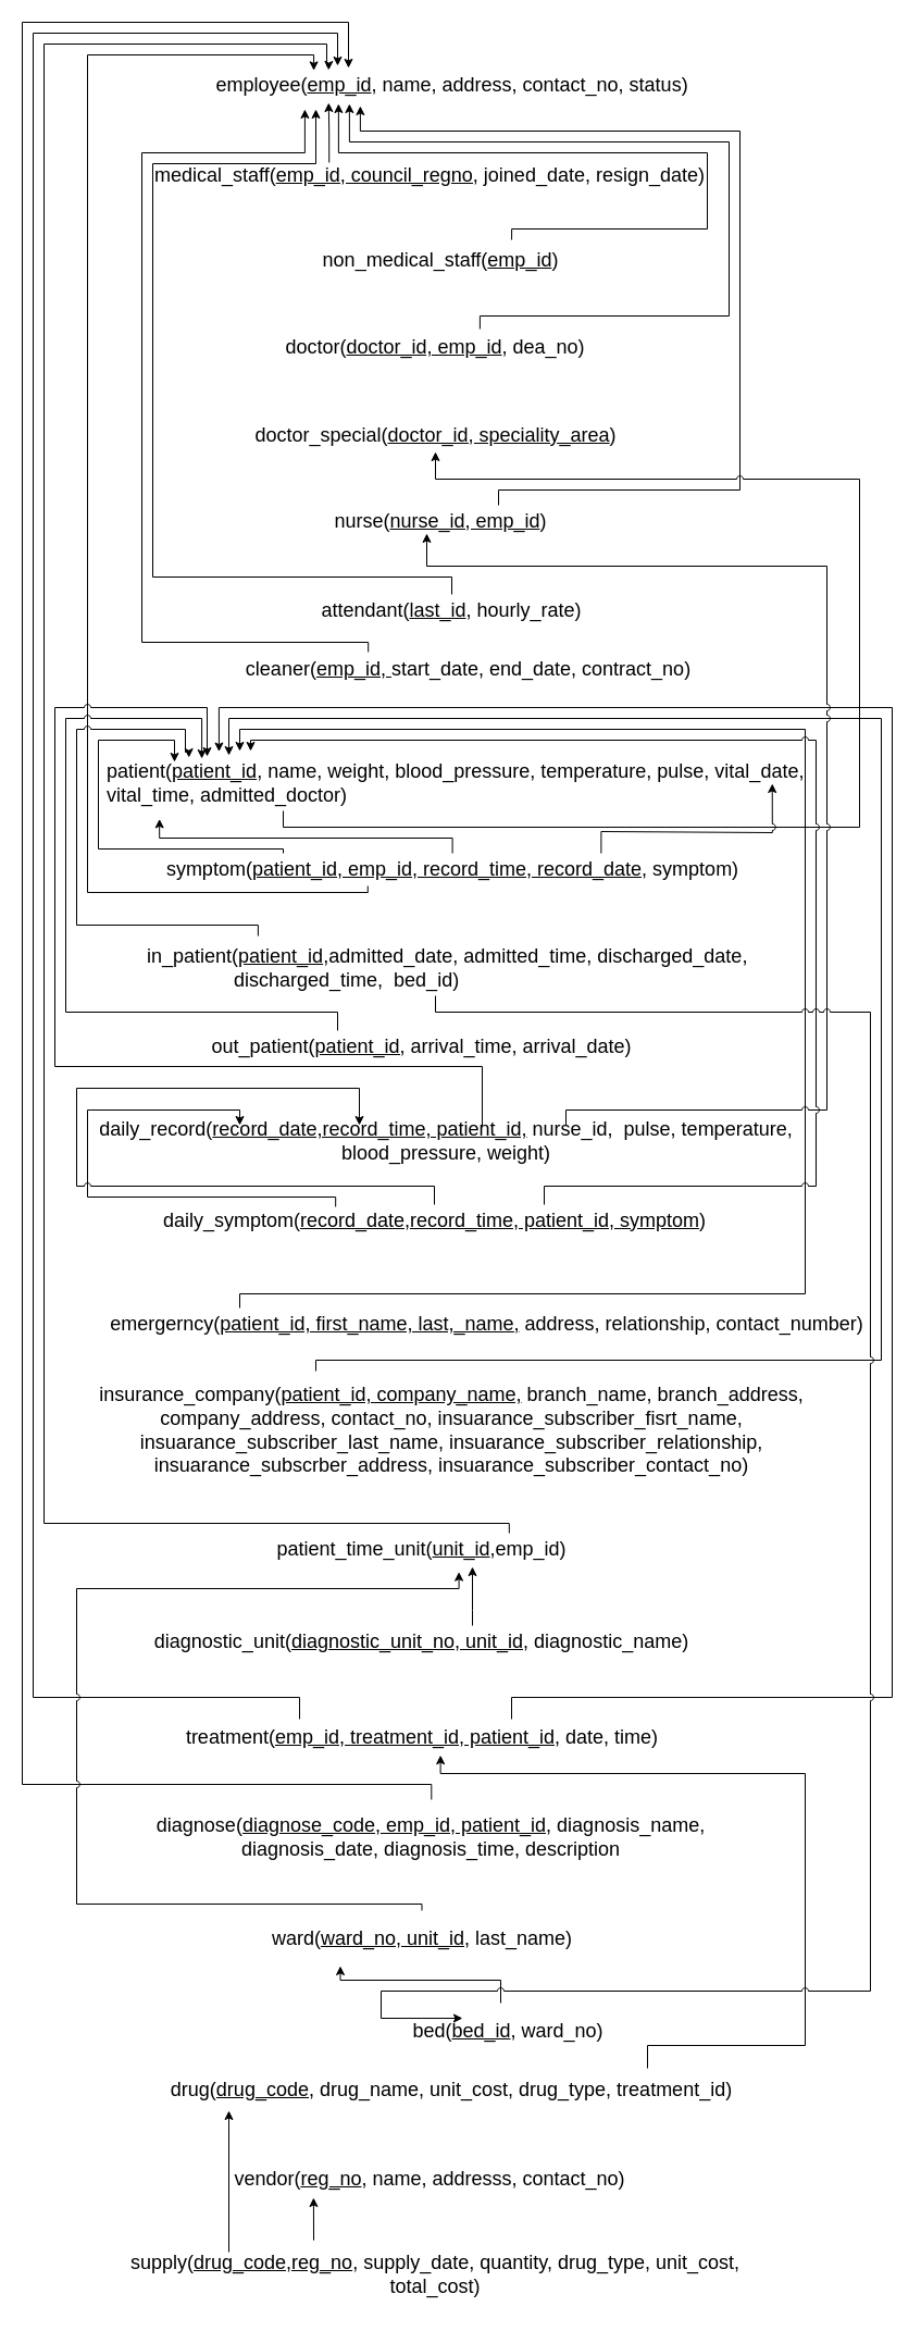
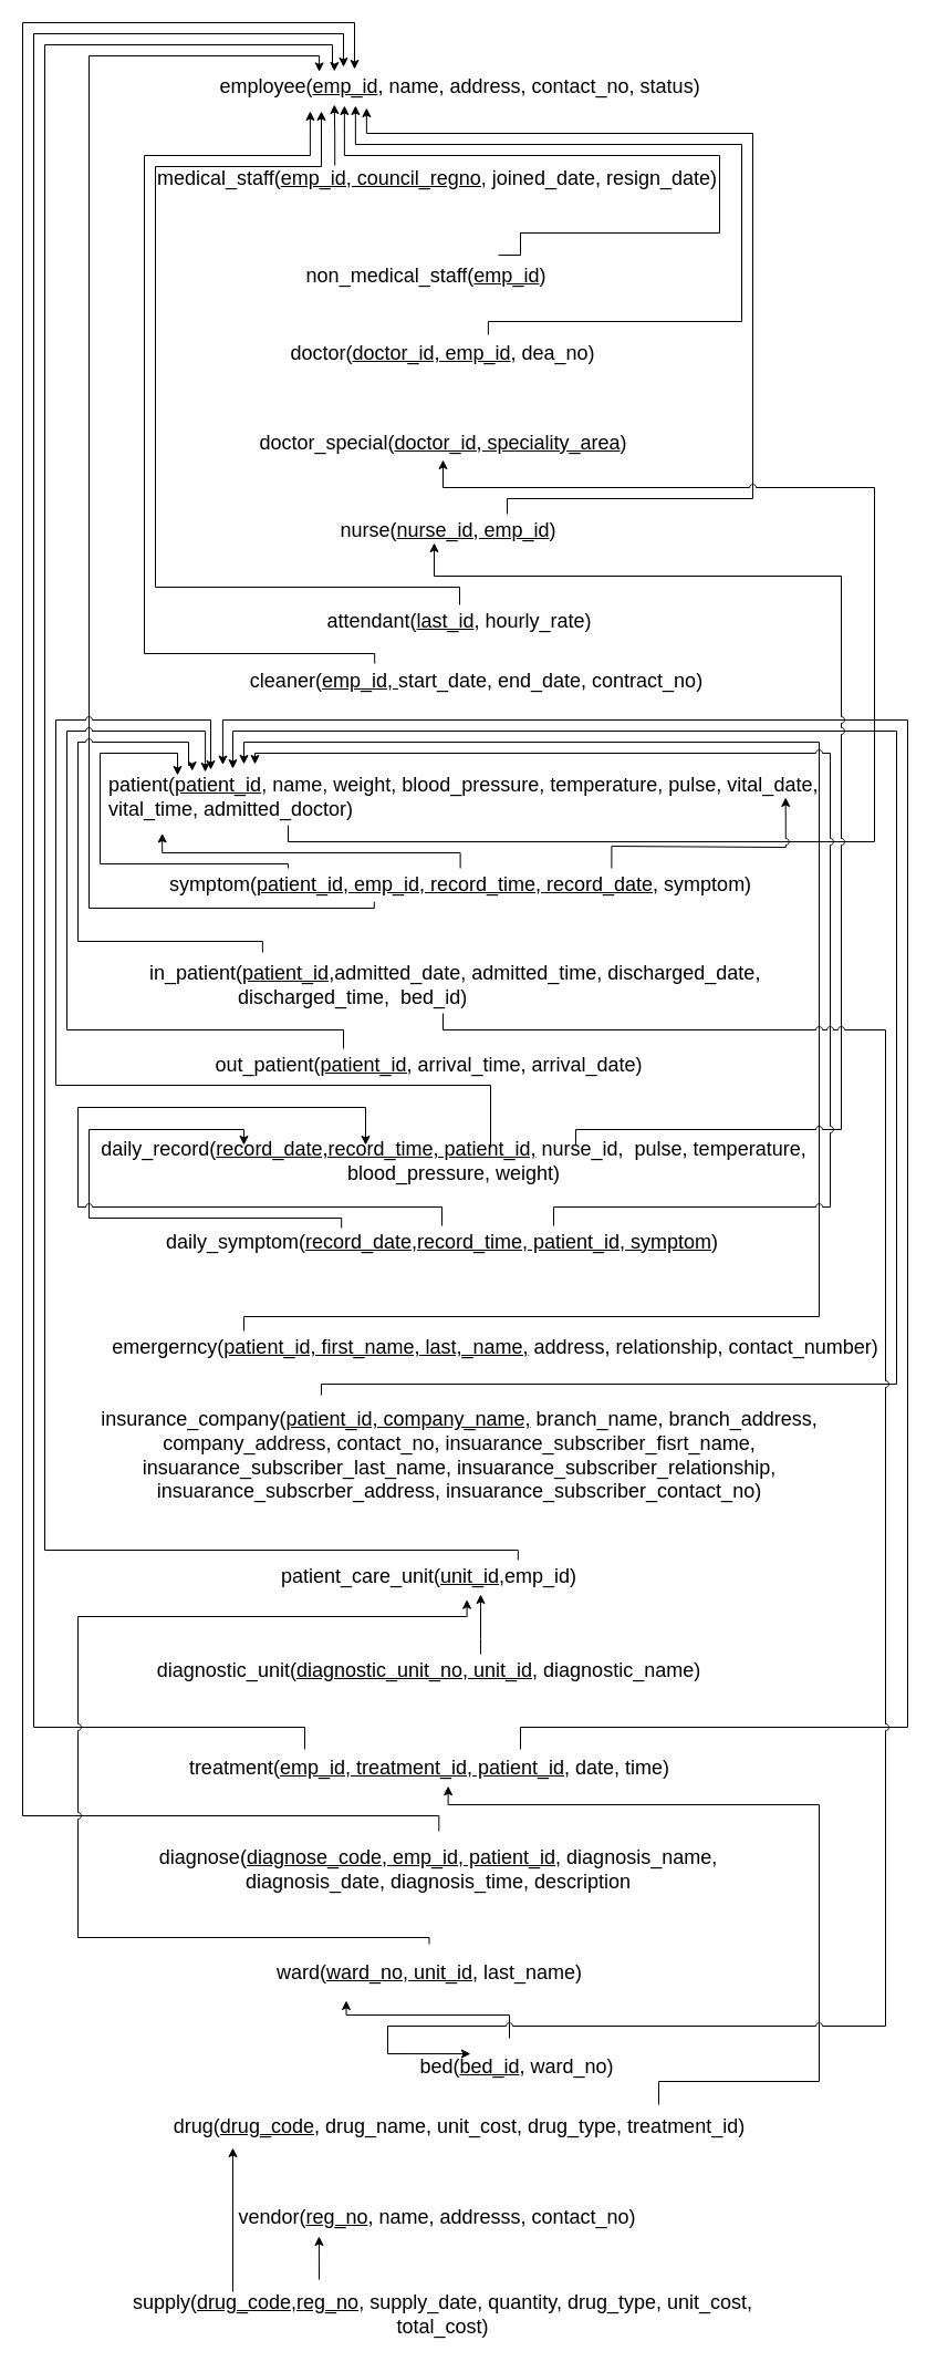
- <mxCell id="6" value="&lt;p class=&quot;MsoNormal&quot; style=&quot;font-size: 18px;&quot;&gt;&lt;span style=&quot;line-height: 107%; font-size: 18px;&quot;&gt;&lt;font style=&quot;font-size: 18px;&quot;&gt;non_medical_staff(&lt;u&gt;emp_id&lt;/u&gt;)&lt;/font&gt;&lt;/span&gt;&lt;/p&gt;" style="text;html=1;strokeColor=none;fillColor=none;align=center;verticalAlign=middle;whiteSpace=wrap;rounded=0;fontSize=18;" parent="1" vertex="1"><mxGeometry x="290" y="224" width="230" height="30" as="geometry" /></mxCell>
+ <mxCell id="6" value="&lt;p class=&quot;MsoNormal&quot; style=&quot;font-size: 18px;&quot;&gt;&lt;span style=&quot;line-height: 107%; font-size: 18px;&quot;&gt;&lt;font style=&quot;font-size: 18px;&quot;&gt;non_medical_staff(&lt;u&gt;emp_id&lt;/u&gt;)&lt;/font&gt;&lt;/span&gt;&lt;/p&gt;" style="text;html=1;strokeColor=none;fillColor=none;align=center;verticalAlign=middle;whiteSpace=wrap;rounded=0;fontSize=18;" parent="1" vertex="1"><mxGeometry x="270" y="234" width="230" height="30" as="geometry" /></mxCell>
- <mxCell id="23" value="&lt;p class=&quot;MsoNormal&quot;&gt;&lt;span style=&quot;line-height: 107%;&quot;&gt;patient_time_unit(&lt;u&gt;unit_id&lt;/u&gt;,emp_id)&lt;/span&gt;&lt;/p&gt;" style="text;html=1;strokeColor=none;fillColor=none;align=center;verticalAlign=middle;whiteSpace=wrap;rounded=0;fontSize=18;" parent="1" vertex="1"><mxGeometry x="226.88" y="1409" width="321.25" height="29" as="geometry" /></mxCell>
+ <mxCell id="23" value="&lt;p class=&quot;MsoNormal&quot;&gt;&lt;span style=&quot;line-height: 107%;&quot;&gt;patient_care_unit(&lt;u&gt;unit_id&lt;/u&gt;,emp_id)&lt;/span&gt;&lt;/p&gt;" style="text;html=1;strokeColor=none;fillColor=none;align=center;verticalAlign=middle;whiteSpace=wrap;rounded=0;fontSize=18;" parent="1" vertex="1"><mxGeometry x="226.88" y="1409" width="321.25" height="29" as="geometry" /></mxCell>
